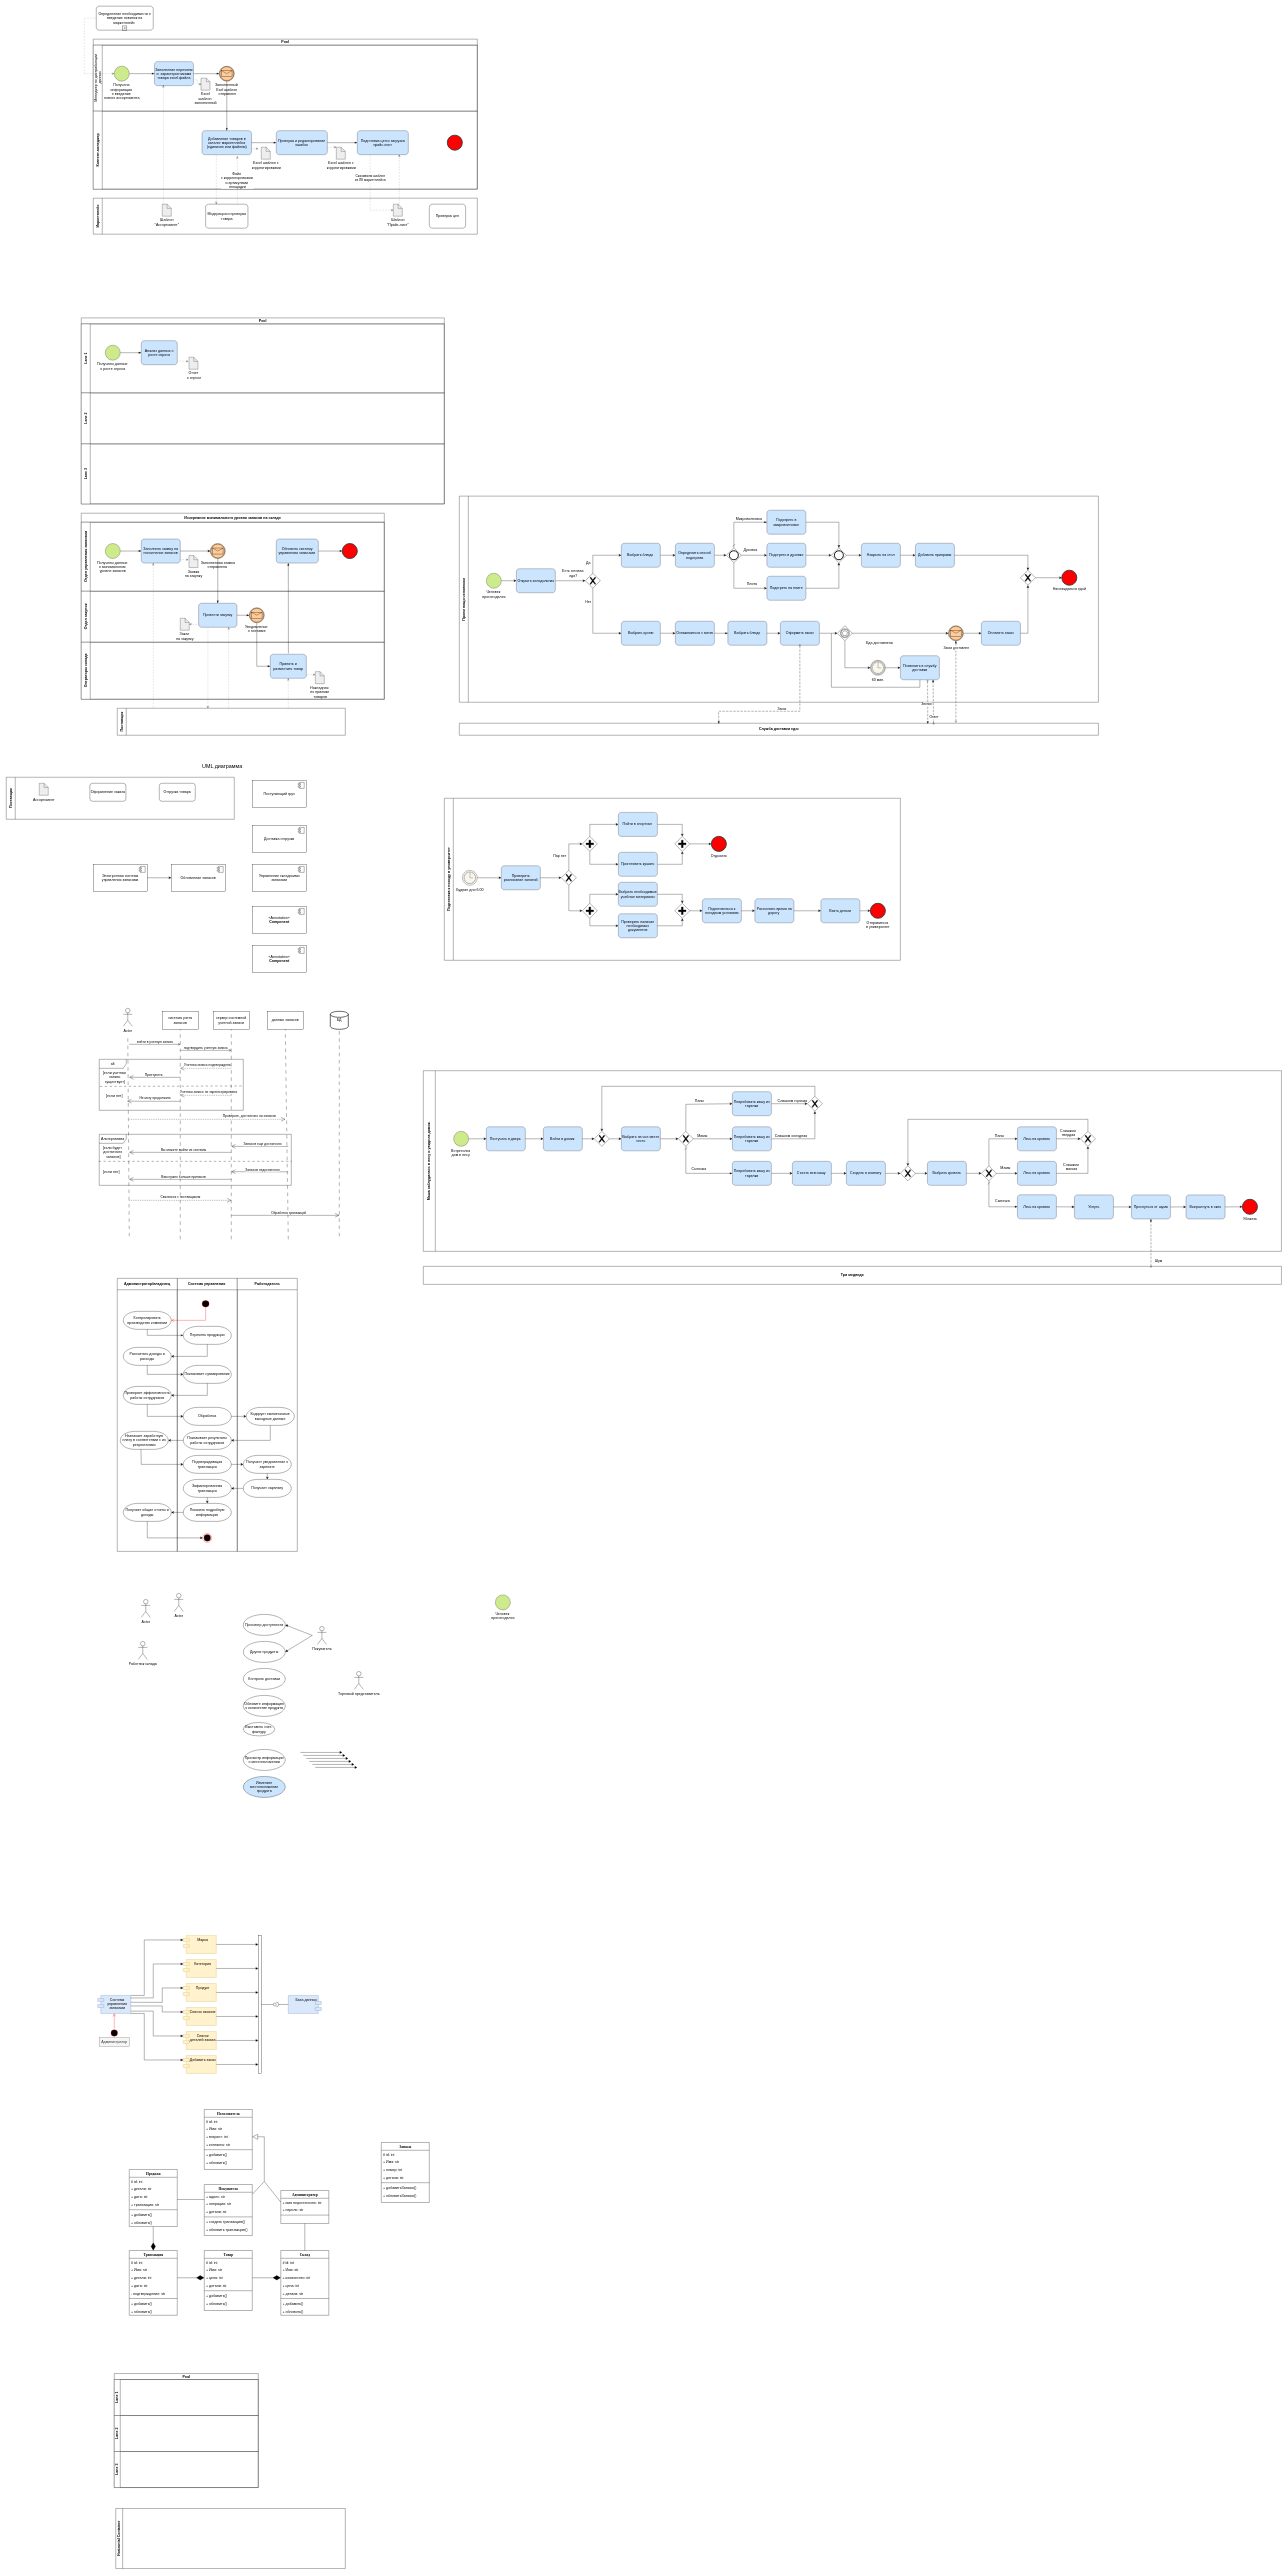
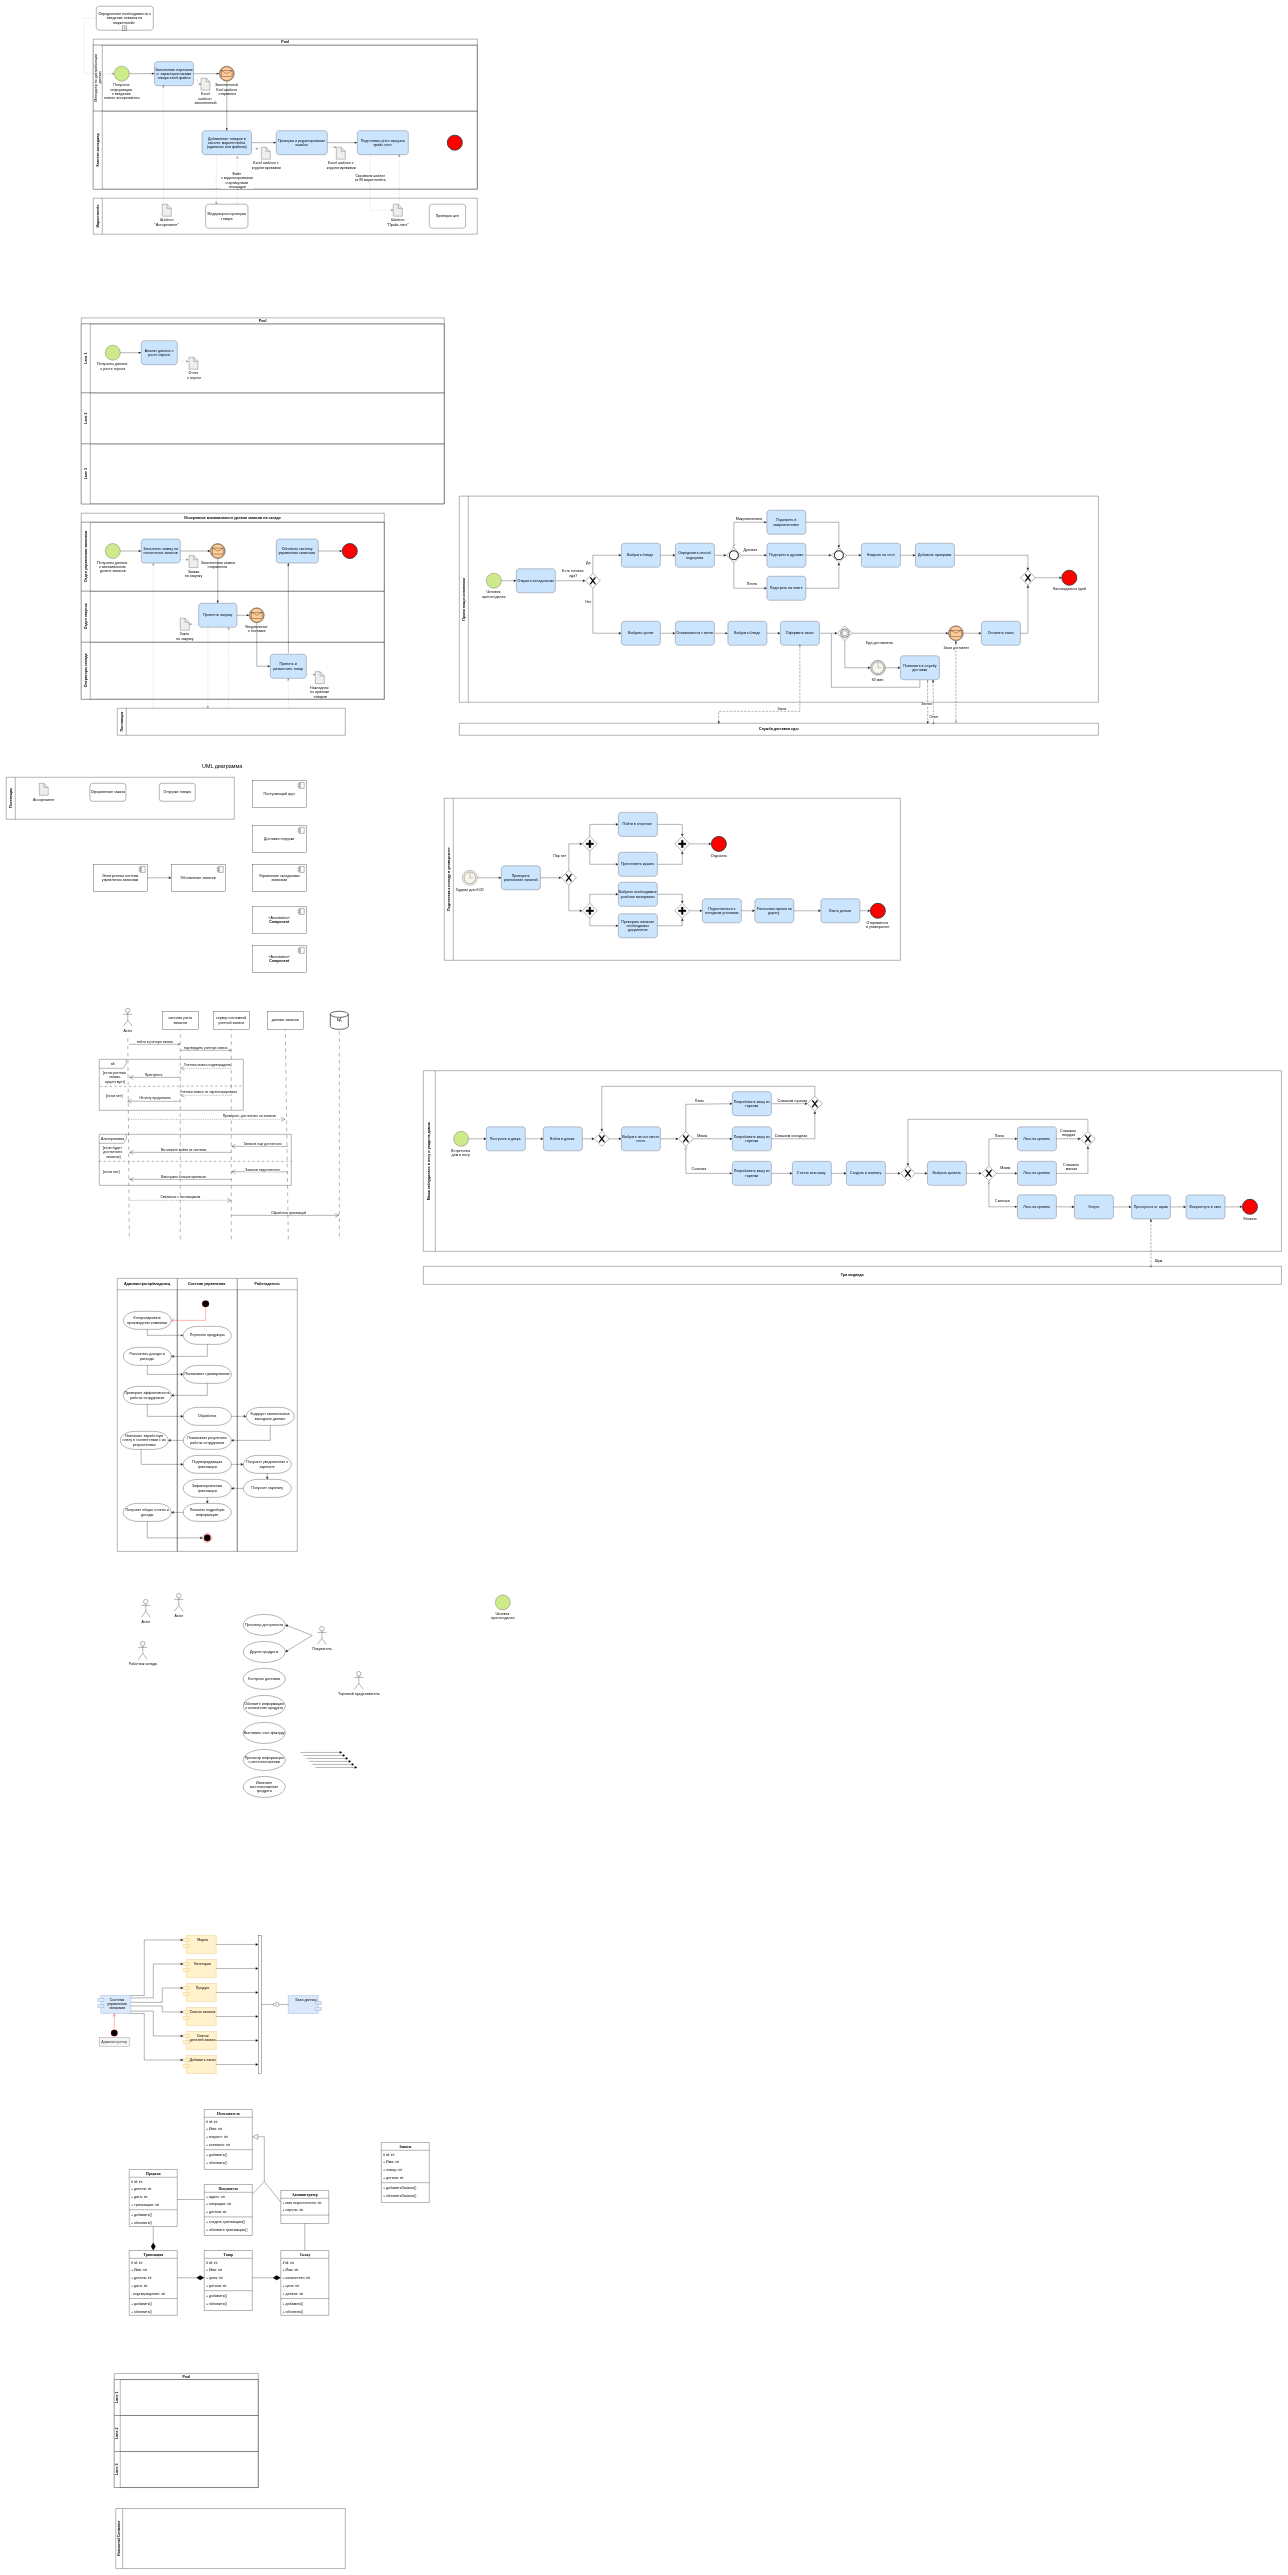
- <mxCell id="177" value="Выставить счет-фактуру" style="ellipse;whiteSpace=wrap;html=1;" parent="1" vertex="1"><mxGeometry x="810" y="5740" width="105" height="45" as="geometry" /></mxCell>
+ <mxCell id="177" value="Выставить счет-фактуру" style="ellipse;whiteSpace=wrap;html=1;" parent="1" vertex="1"><mxGeometry x="810" y="5740" width="140" height="70" as="geometry" /></mxCell>
- <mxCell id="180" value="Измените местоположение продукта" style="ellipse;whiteSpace=wrap;html=1;fillColor=#cce5ff;" parent="1" vertex="1"><mxGeometry x="810" y="5920" width="140" height="70" as="geometry" /></mxCell>
+ <mxCell id="180" value="Измените местоположение продукта" style="ellipse;whiteSpace=wrap;html=1;" parent="1" vertex="1"><mxGeometry x="810" y="5920" width="140" height="70" as="geometry" /></mxCell>
